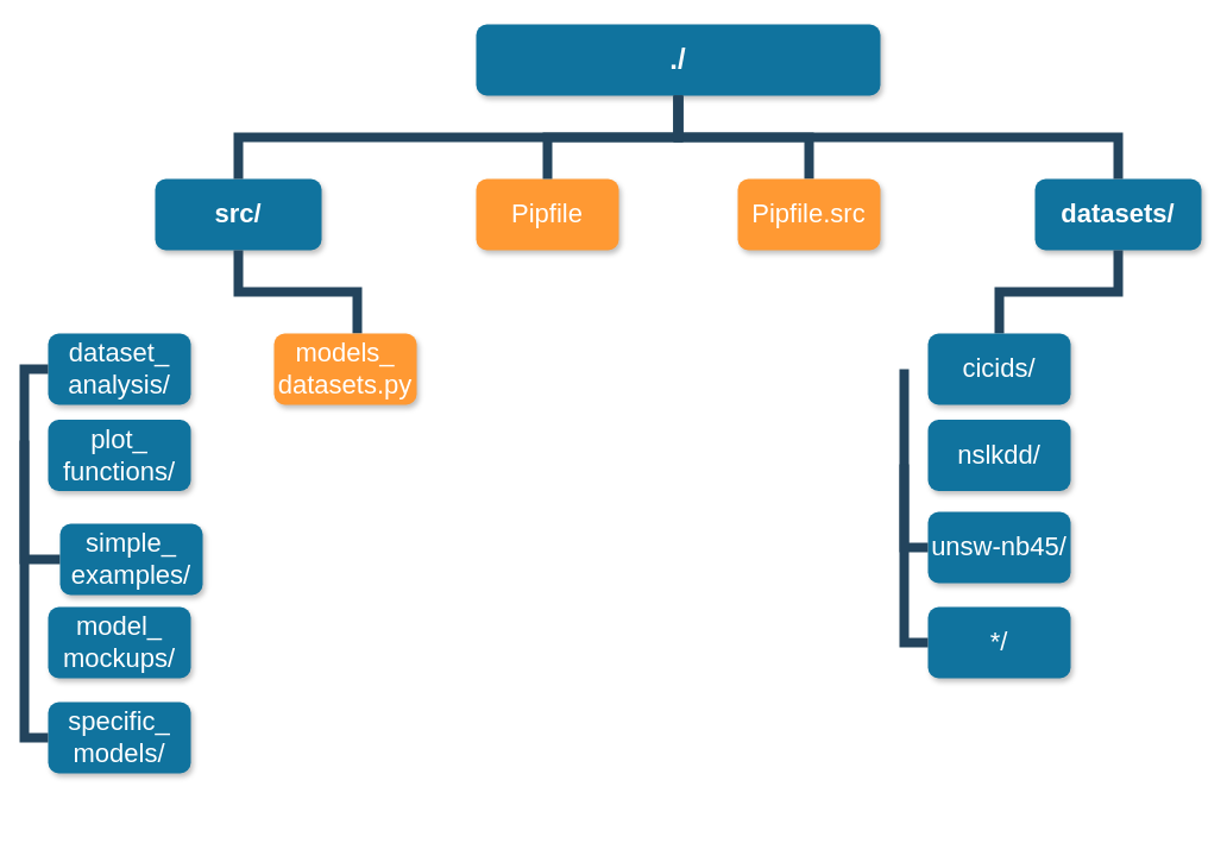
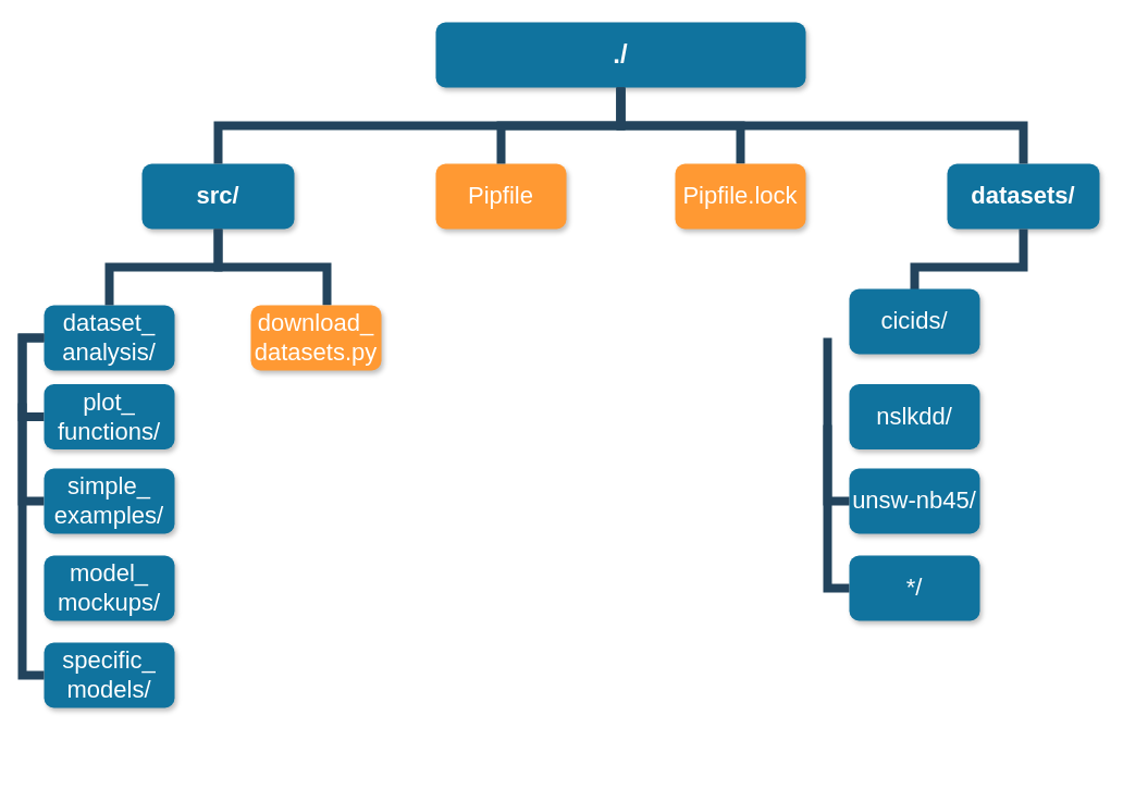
- <mxCell id="28" value="Pipfile.src" style="whiteSpace=wrap;rounded=1;fillColor=#FF9933;strokeColor=none;shadow=1;fontColor=#FFFFFF;fontSize=22;" vertex="1" parent="2"><mxGeometry x="600.0" y="130.0" width="120" height="60" as="geometry" /></mxCell>
+ <mxCell id="28" value="Pipfile.lock" style="whiteSpace=wrap;rounded=1;fillColor=#FF9933;strokeColor=none;shadow=1;fontColor=#FFFFFF;fontSize=22;" vertex="1" parent="2"><mxGeometry x="600.0" y="130.0" width="120" height="60" as="geometry" /></mxCell>
+ <mxCell id="7" value="" style="edgeStyle=elbowEdgeStyle;elbow=vertical;rounded=0;fontColor=#000000;endArrow=none;endFill=0;strokeWidth=8;strokeColor=#23445D;" parent="2" source="4" target="6" edge="1"><mxGeometry width="100" height="100" relative="1" as="geometry"><mxPoint x="-180" y="200.0" as="sourcePoint" /><mxPoint x="-280" y="270" as="targetPoint" /></mxGeometry></mxCell>
- <mxCell id="18" value="models_&#10;datasets.py" style="whiteSpace=wrap;rounded=1;fillColor=#FF9933;strokeColor=none;shadow=1;fontColor=#FFFFFF;fontSize=22;" parent="2" vertex="1"><mxGeometry x="210.0" y="260.0" width="120" height="60" as="geometry" /></mxCell>
+ <mxCell id="18" value="download_&#10;datasets.py" style="whiteSpace=wrap;rounded=1;fillColor=#FF9933;strokeColor=none;shadow=1;fontColor=#FFFFFF;fontSize=22;" parent="2" vertex="1"><mxGeometry x="210.0" y="260.0" width="120" height="60" as="geometry" /></mxCell>
- <mxCell id="19" value="cicids/" style="whiteSpace=wrap;rounded=1;fillColor=#10739E;strokeColor=none;shadow=1;fontColor=#FFFFFF;fontSize=22;" parent="2" vertex="1"><mxGeometry x="760.0" y="260.0" width="120" height="60" as="geometry" /></mxCell>
+ <mxCell id="19" value="cicids/" style="whiteSpace=wrap;rounded=1;fillColor=#10739E;strokeColor=none;shadow=1;fontColor=#FFFFFF;fontSize=22;" parent="2" vertex="1"><mxGeometry x="760.0" y="245" width="120" height="60" as="geometry" /></mxCell>
+ <mxCell id="9" value="" style="edgeStyle=elbowEdgeStyle;elbow=horizontal;rounded=0;fontColor=#000000;endArrow=none;endFill=0;strokeWidth=8;strokeColor=#23445D;entryX=0;entryY=0.5;entryDx=0;entryDy=0;" parent="2" source="6" target="15" edge="1"><mxGeometry width="100" height="100" relative="1" as="geometry"><mxPoint y="290.0" as="sourcePoint" /><mxPoint x="20" y="390" as="targetPoint" /><Array as="points"><mxPoint y="330" /><mxPoint y="340" /></Array></mxGeometry></mxCell>
- <mxCell id="16" value="simple_&#10;examples/" style="whiteSpace=wrap;rounded=1;fillColor=#10739E;strokeColor=none;shadow=1;fontColor=#FFFFFF;fontSize=22;" parent="2" vertex="1"><mxGeometry x="30" y="420" width="120" height="60" as="geometry" /></mxCell>
+ <mxCell id="16" value="simple_&#10;examples/" style="whiteSpace=wrap;rounded=1;fillColor=#10739E;strokeColor=none;shadow=1;fontColor=#FFFFFF;fontSize=22;" parent="2" vertex="1"><mxGeometry x="20.0" y="410.0" width="120" height="60" as="geometry" /></mxCell>
